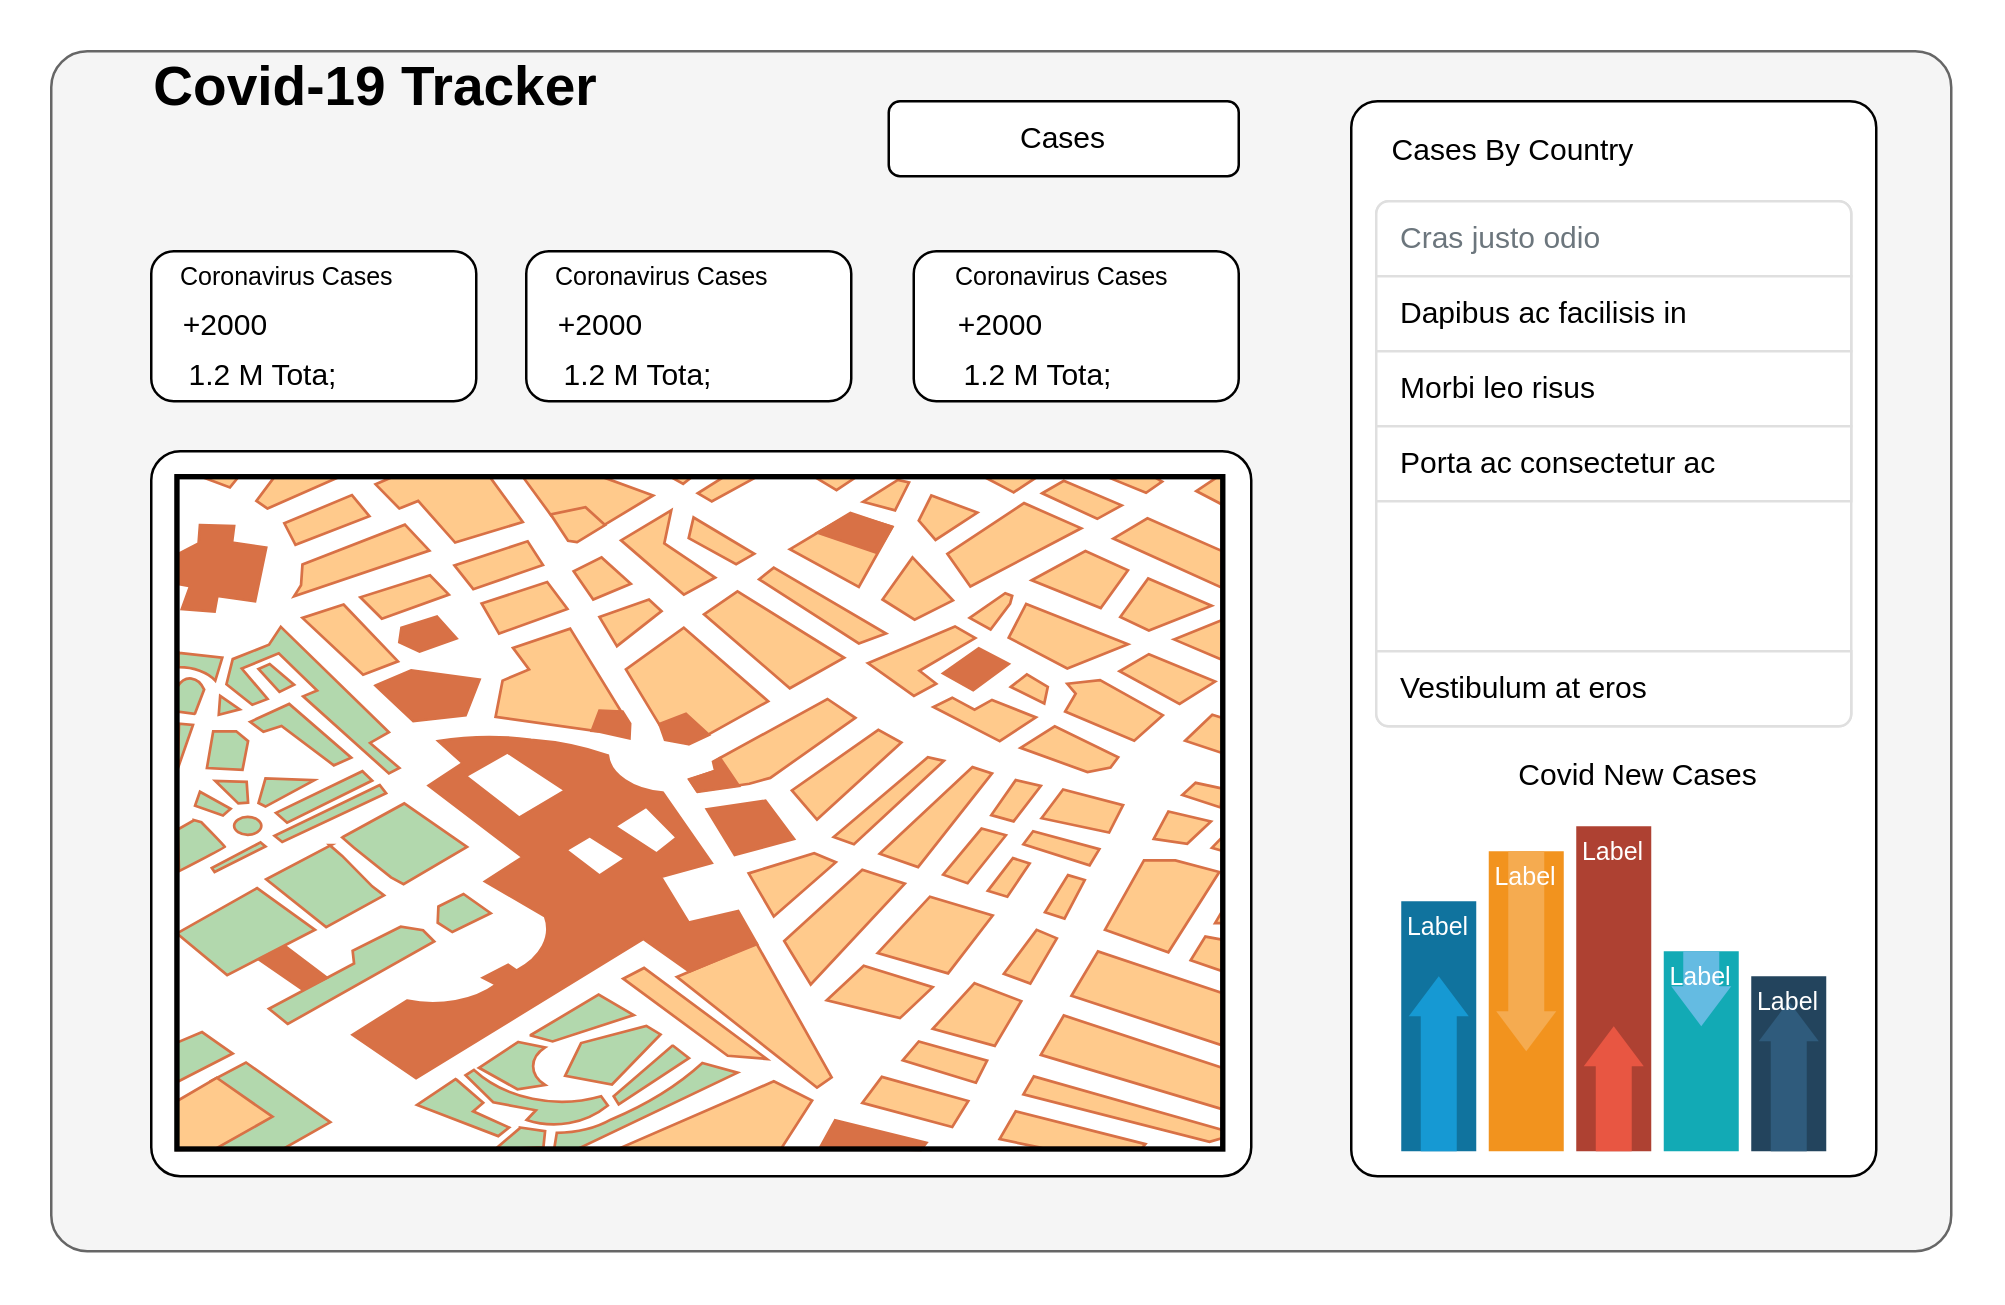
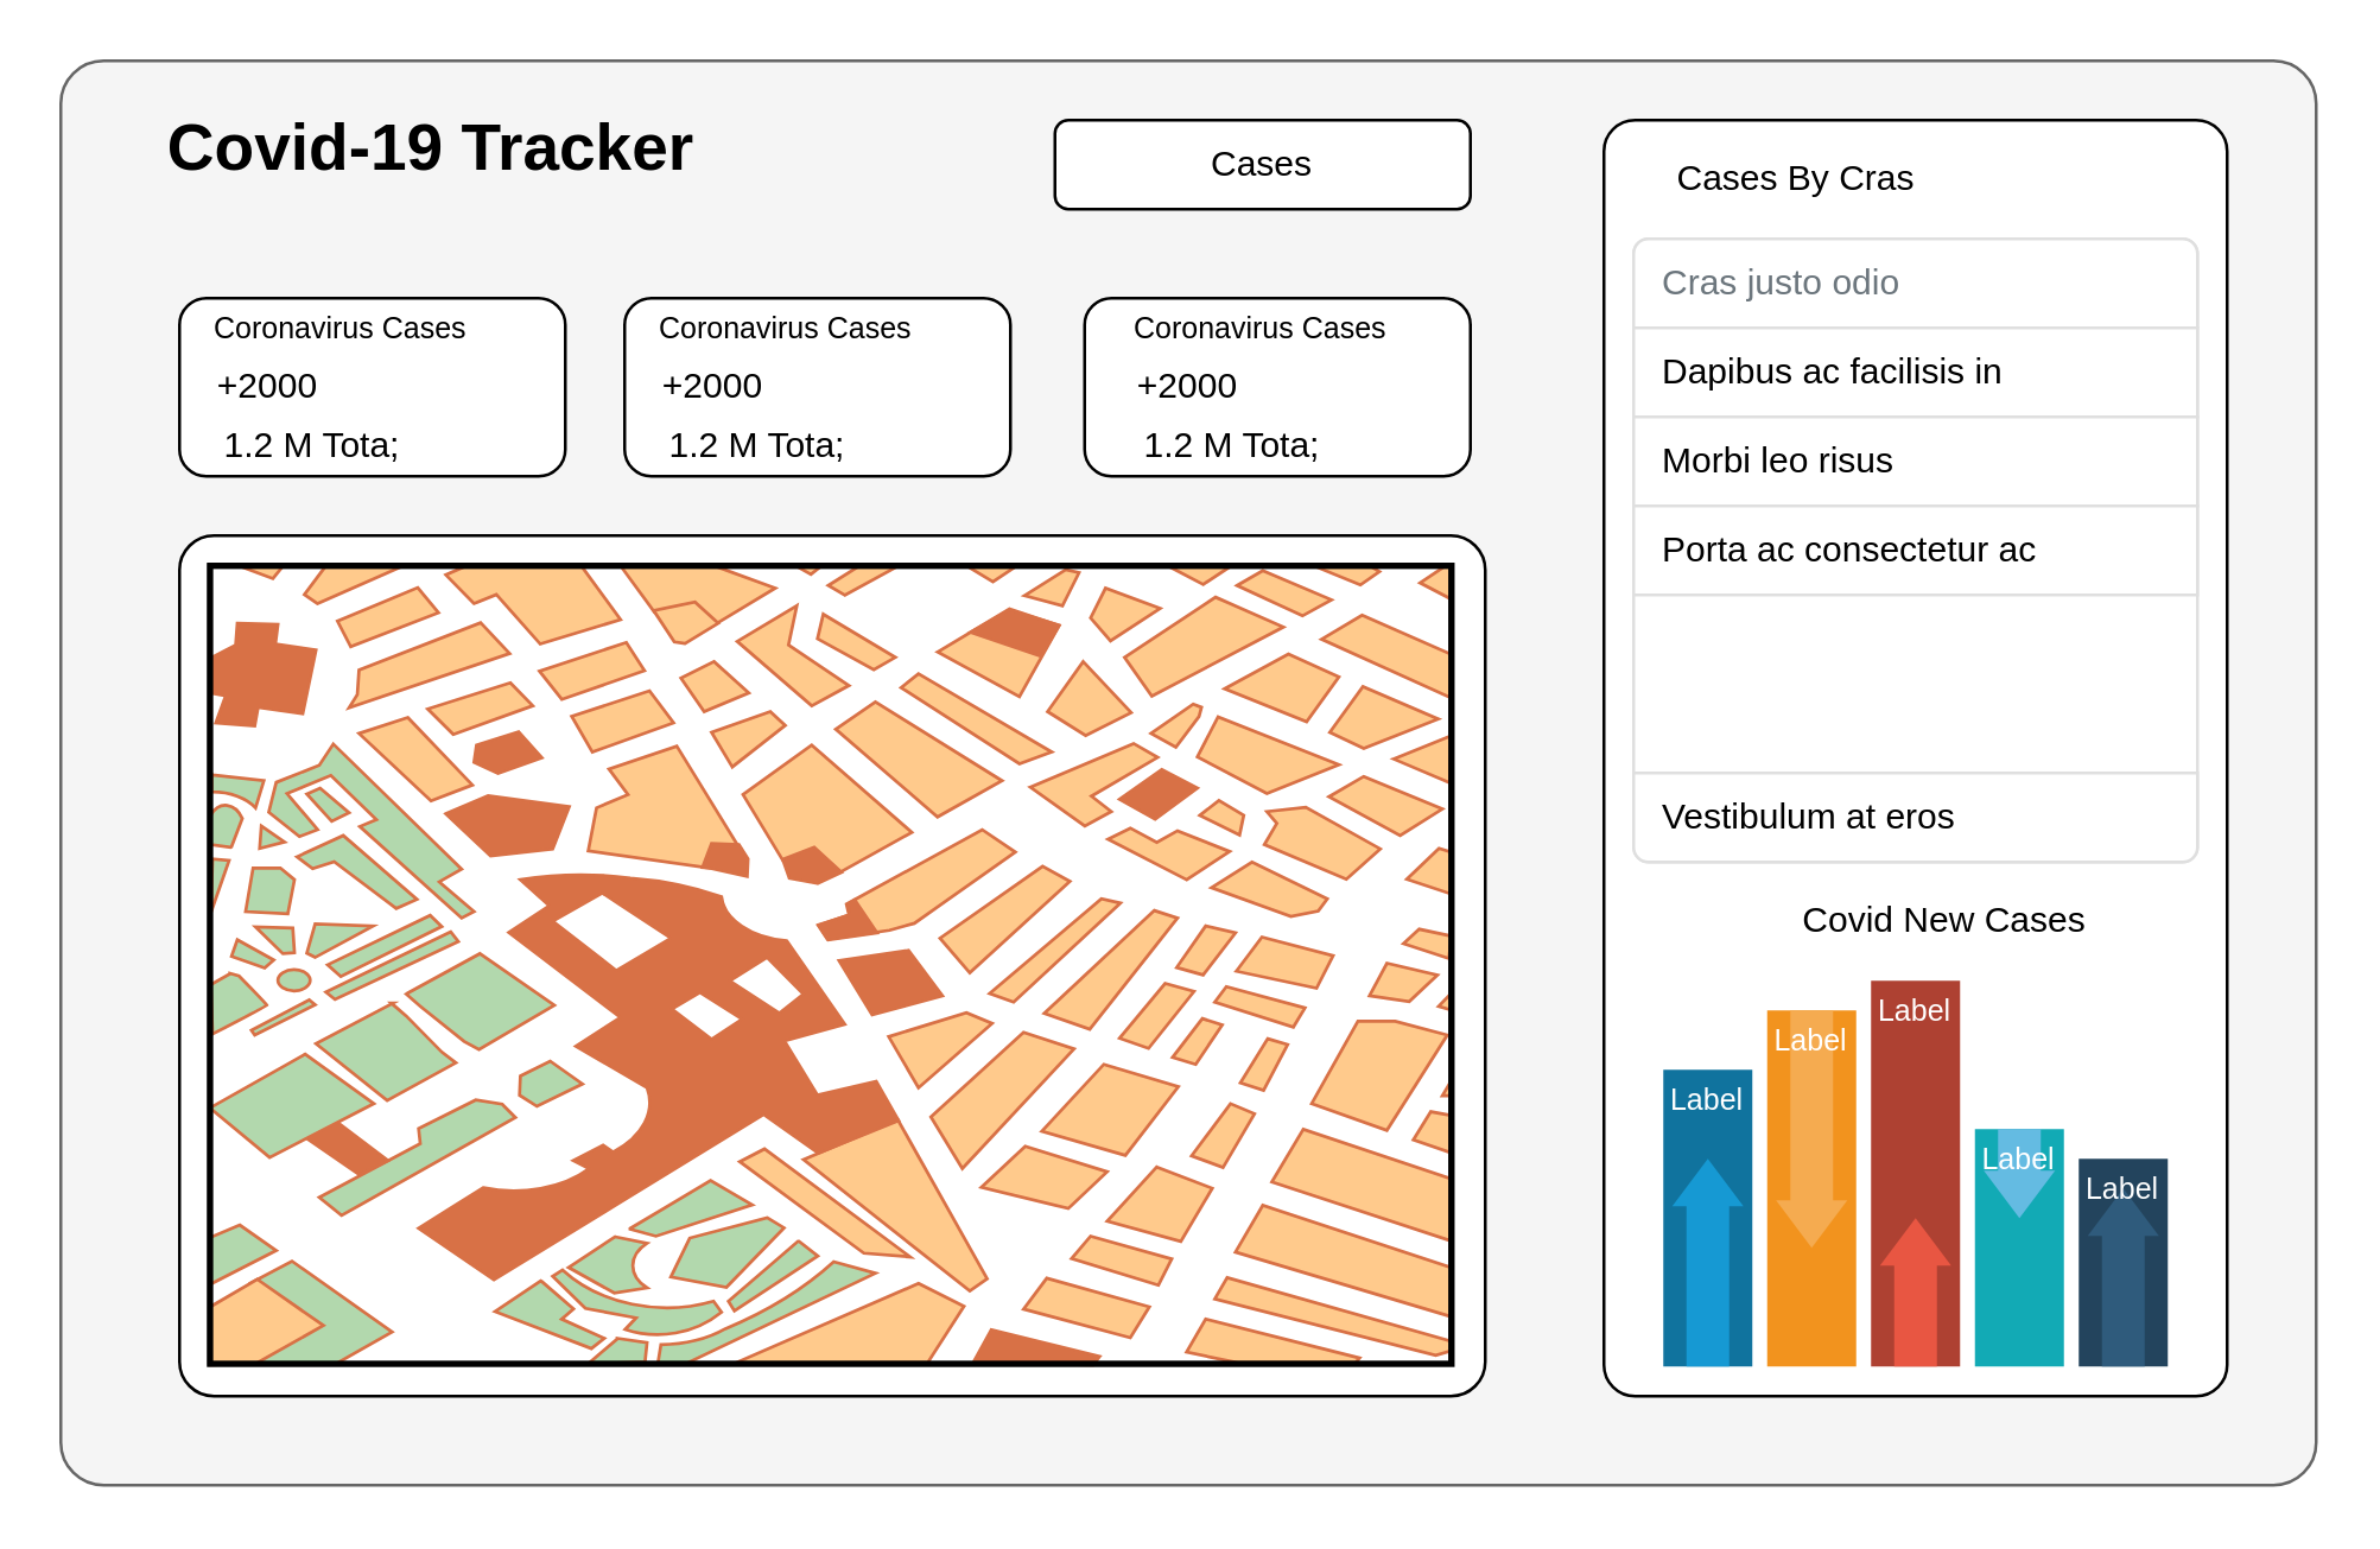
- <mxCell id="3" value="&lt;font style=&quot;font-size: 22px&quot;&gt;&lt;b&gt;Covid-19 Tracker&lt;/b&gt;&lt;/font&gt;" style="text;html=1;strokeColor=none;fillColor=none;align=center;verticalAlign=middle;whiteSpace=wrap;rounded=0;" vertex="1" parent="1"><mxGeometry x="55" y="25" width="190" height="20" as="geometry" /></mxCell>
+ <mxCell id="3" value="&lt;font style=&quot;font-size: 22px&quot;&gt;&lt;b&gt;Covid-19 Tracker&lt;/b&gt;&lt;/font&gt;" style="text;html=1;strokeColor=none;fillColor=none;align=center;verticalAlign=middle;whiteSpace=wrap;rounded=0;" vertex="1" parent="1"><mxGeometry x="50" y="40" width="190" height="20" as="geometry" /></mxCell>
- <mxCell id="22" value="Cases By Country" style="text;html=1;strokeColor=none;fillColor=none;align=center;verticalAlign=middle;whiteSpace=wrap;rounded=0;" vertex="1" parent="1"><mxGeometry x="550" y="50" width="110" height="20" as="geometry" /></mxCell>
+ <mxCell id="22" value="Cases By Cras" style="text;html=1;strokeColor=none;fillColor=none;align=center;verticalAlign=middle;whiteSpace=wrap;rounded=0;" vertex="1" parent="1"><mxGeometry x="550" y="50" width="110" height="20" as="geometry" /></mxCell>
